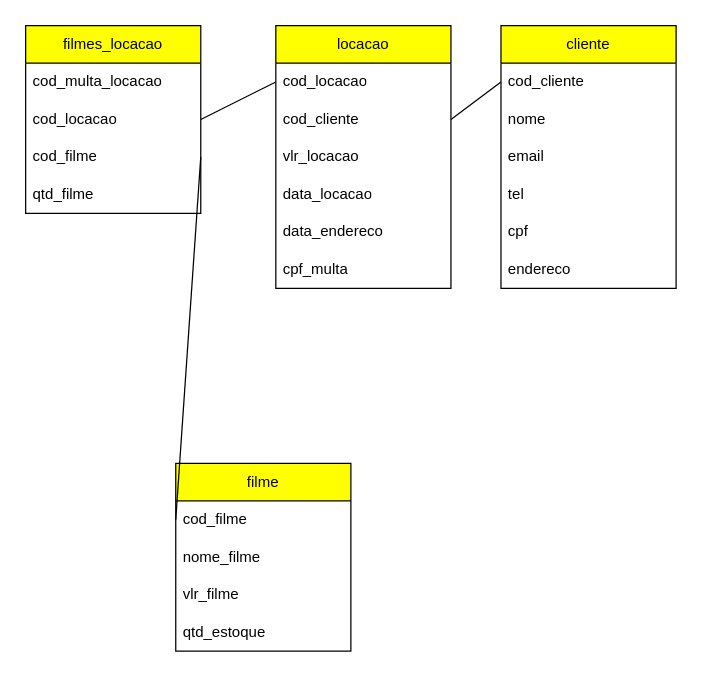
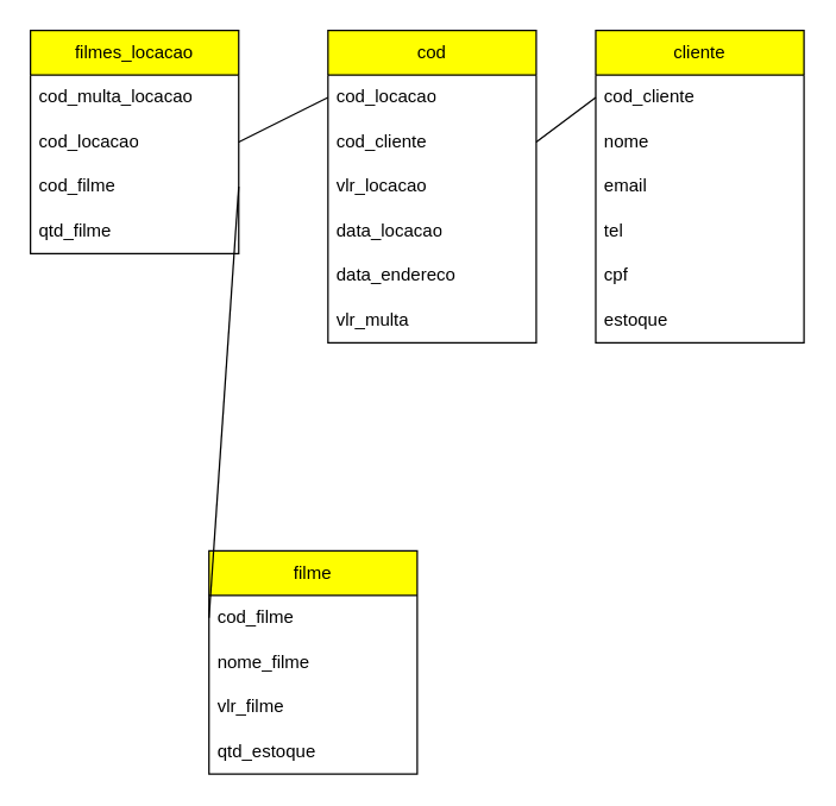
- <mxCell id="2" value="locacao" style="swimlane;fontStyle=0;childLayout=stackLayout;horizontal=1;startSize=30;horizontalStack=0;resizeParent=1;resizeParentMax=0;resizeLast=0;collapsible=1;marginBottom=0;whiteSpace=wrap;html=1;fillColor=#FFFF00;" vertex="1" parent="1"><mxGeometry x="220" y="20" width="140" height="210" as="geometry" /></mxCell>
+ <mxCell id="2" value="cod" style="swimlane;fontStyle=0;childLayout=stackLayout;horizontal=1;startSize=30;horizontalStack=0;resizeParent=1;resizeParentMax=0;resizeLast=0;collapsible=1;marginBottom=0;whiteSpace=wrap;html=1;fillColor=#FFFF00;" vertex="1" parent="1"><mxGeometry x="220" y="20" width="140" height="210" as="geometry" /></mxCell>
- <mxCell id="8" value="cpf_multa" style="text;strokeColor=none;fillColor=none;align=left;verticalAlign=middle;spacingLeft=4;spacingRight=4;overflow=hidden;points=[[0,0.5],[1,0.5]];portConstraint=eastwest;rotatable=0;whiteSpace=wrap;html=1;" vertex="1" parent="2"><mxGeometry y="180" width="140" height="30" as="geometry" /></mxCell>
+ <mxCell id="8" value="vlr_multa" style="text;strokeColor=none;fillColor=none;align=left;verticalAlign=middle;spacingLeft=4;spacingRight=4;overflow=hidden;points=[[0,0.5],[1,0.5]];portConstraint=eastwest;rotatable=0;whiteSpace=wrap;html=1;" vertex="1" parent="2"><mxGeometry y="180" width="140" height="30" as="geometry" /></mxCell>
- <mxCell id="20" value="endereco" style="text;strokeColor=none;fillColor=none;align=left;verticalAlign=middle;spacingLeft=4;spacingRight=4;overflow=hidden;points=[[0,0.5],[1,0.5]];portConstraint=eastwest;rotatable=0;whiteSpace=wrap;html=1;" vertex="1" parent="14"><mxGeometry y="180" width="140" height="30" as="geometry" /></mxCell>
+ <mxCell id="20" value="estoque" style="text;strokeColor=none;fillColor=none;align=left;verticalAlign=middle;spacingLeft=4;spacingRight=4;overflow=hidden;points=[[0,0.5],[1,0.5]];portConstraint=eastwest;rotatable=0;whiteSpace=wrap;html=1;" vertex="1" parent="14"><mxGeometry y="180" width="140" height="30" as="geometry" /></mxCell>
